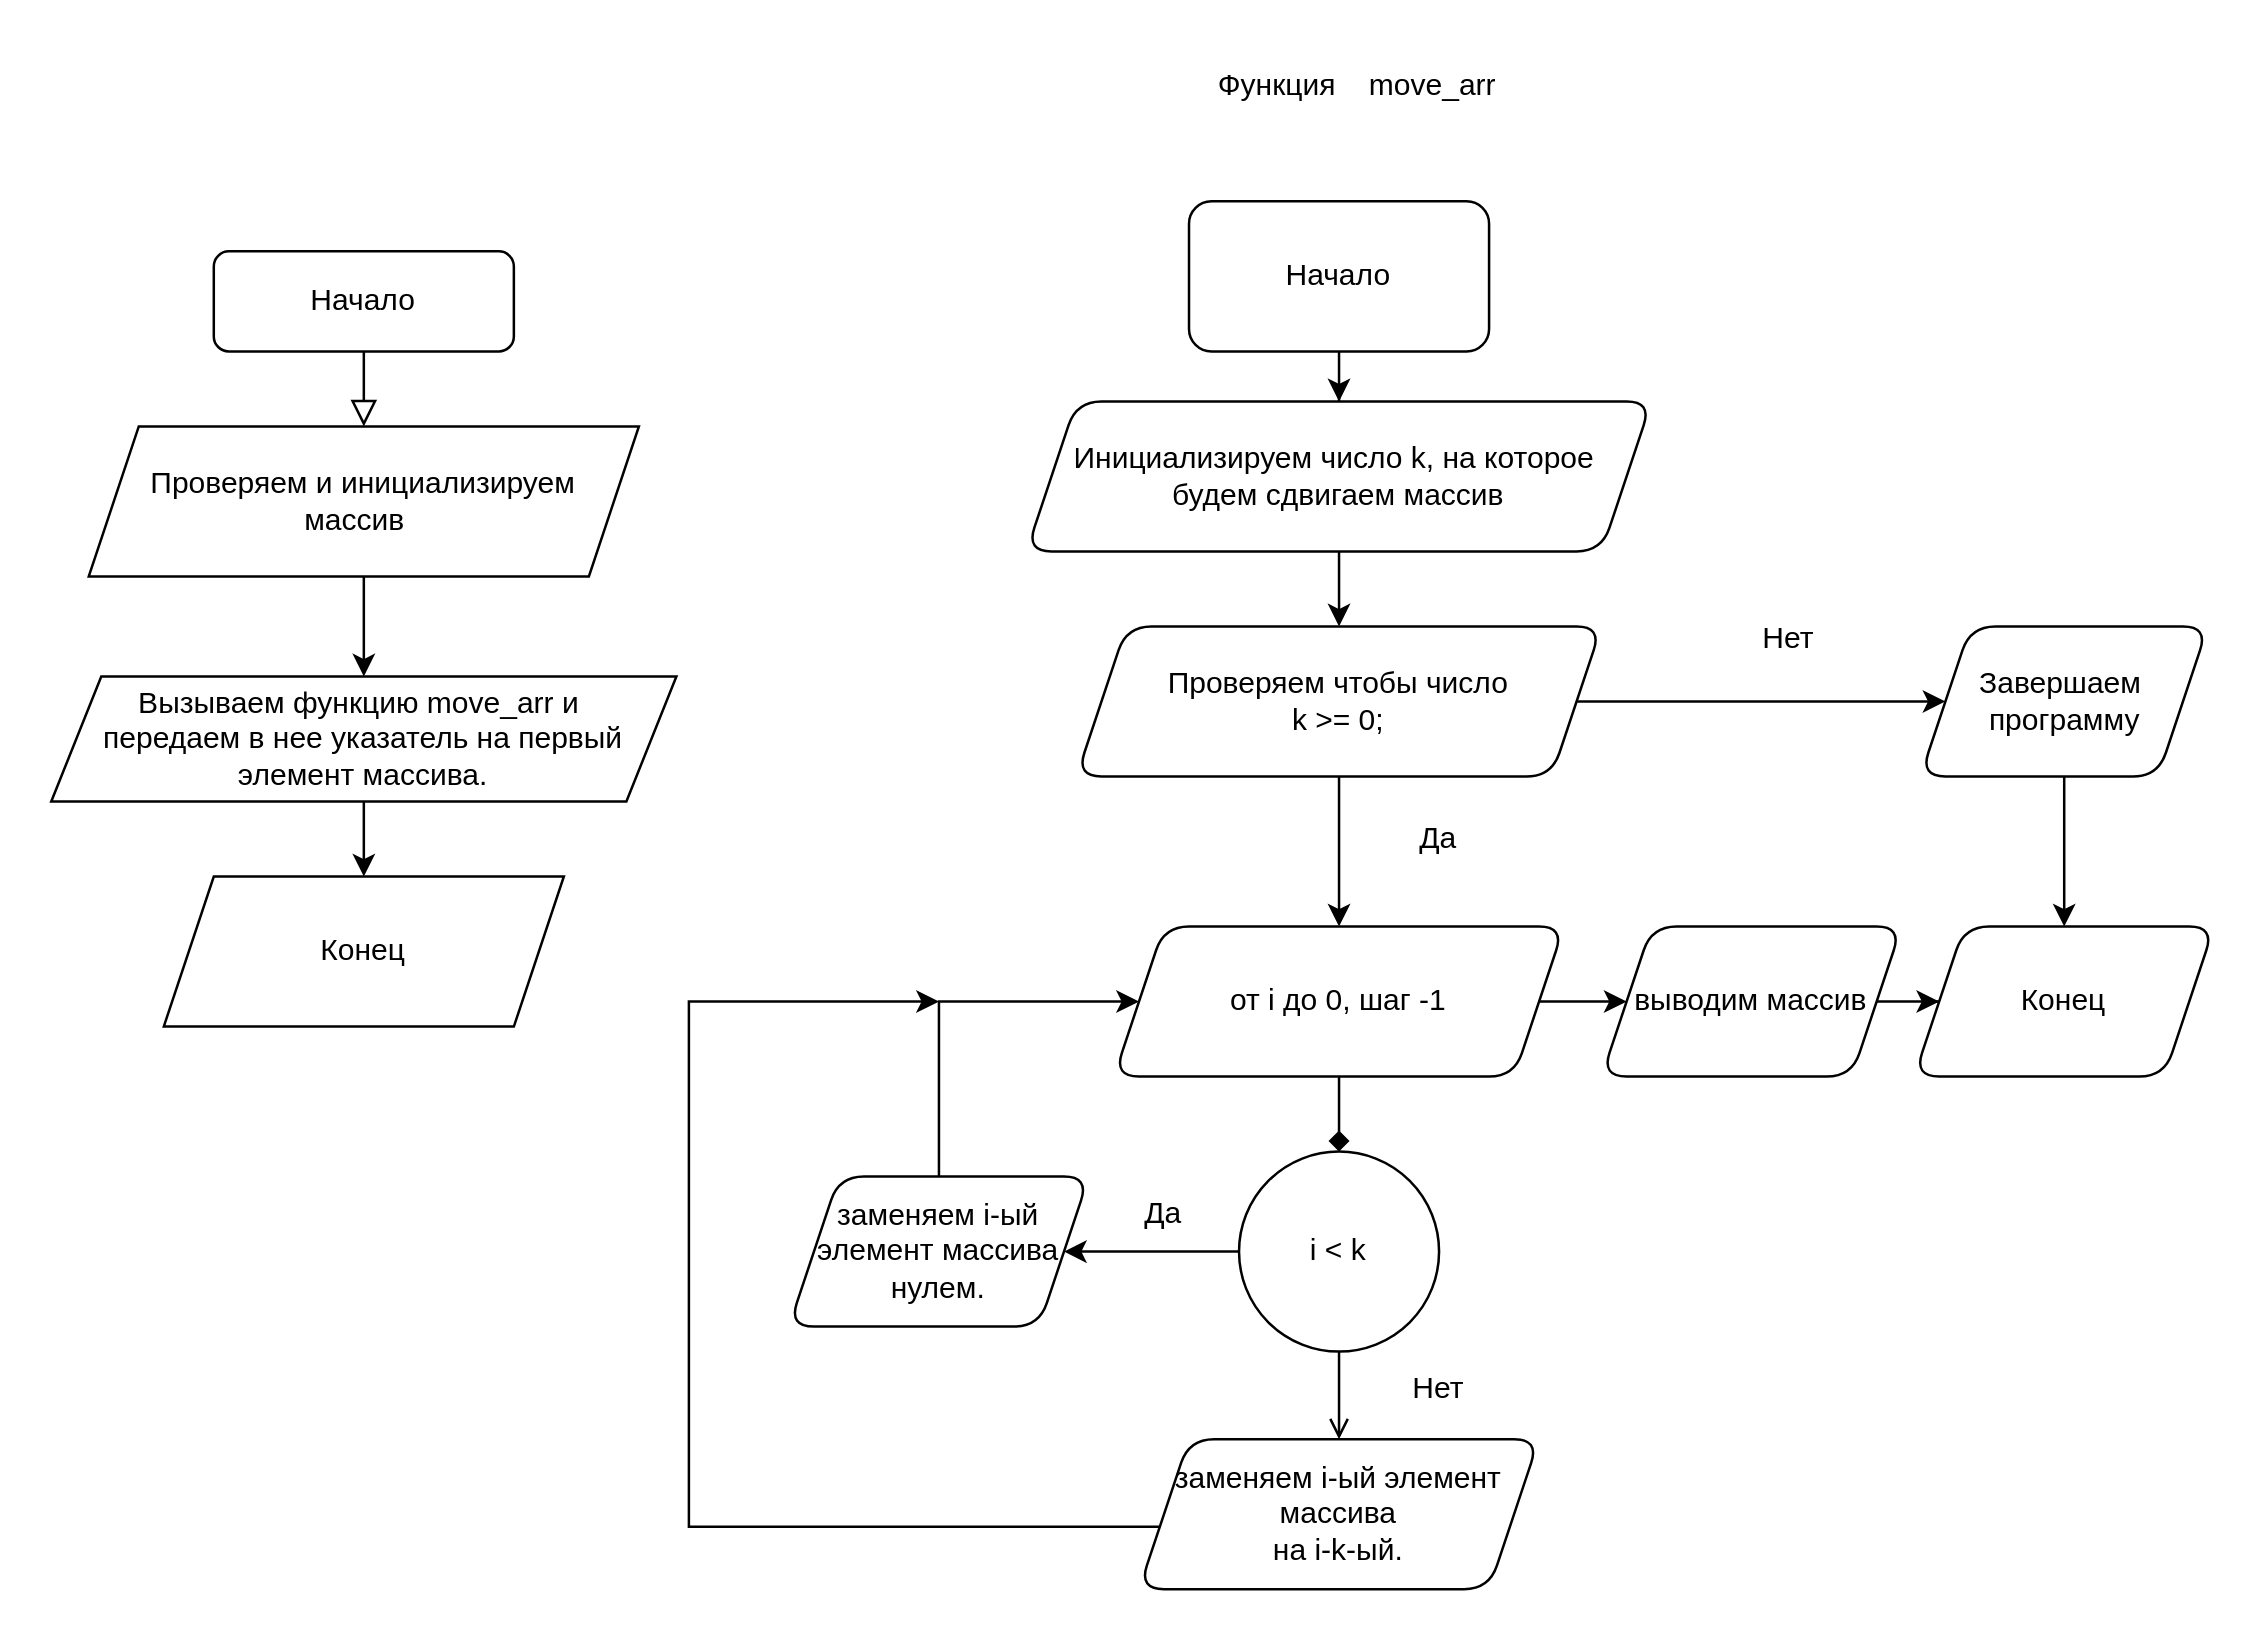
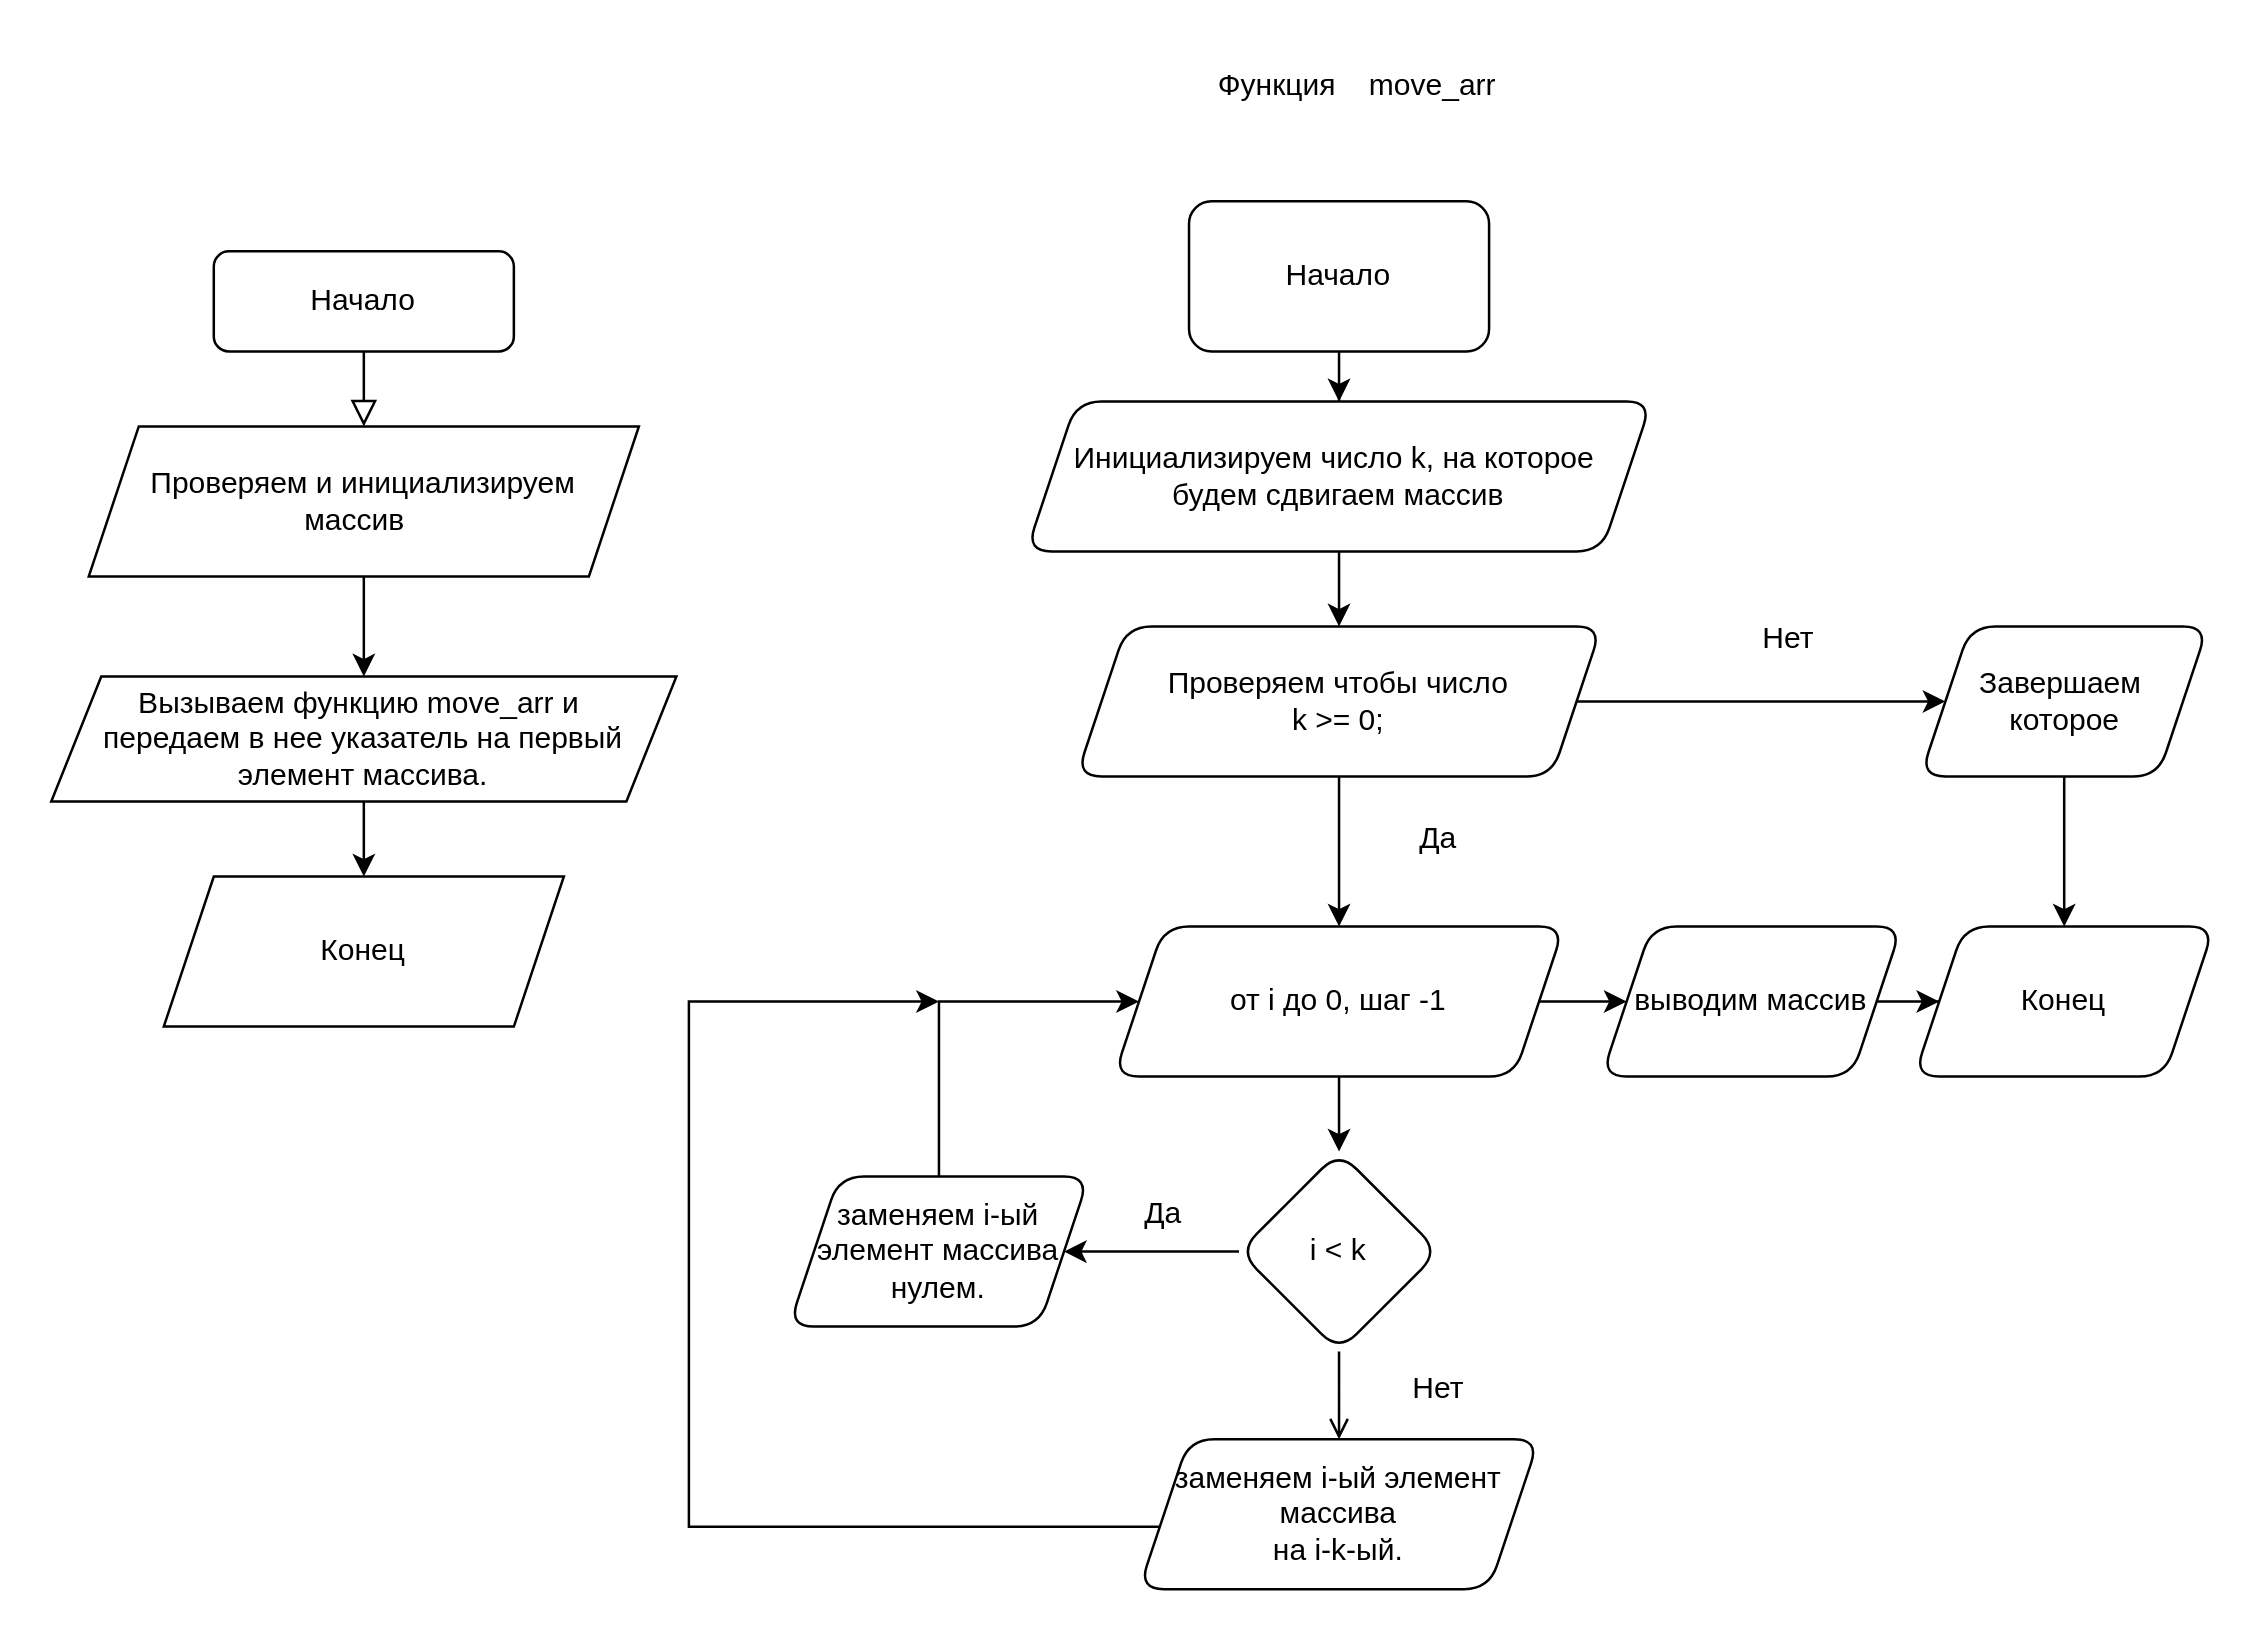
- <mxCell id="18" value="Завершаем&amp;nbsp;&lt;br&gt;программу" style="shape=parallelogram;perimeter=parallelogramPerimeter;whiteSpace=wrap;html=1;fixedSize=1;rounded=1;" parent="1" vertex="1"><mxGeometry x="767.5" y="250" width="115" height="60" as="geometry" /></mxCell>
+ <mxCell id="18" value="Завершаем&amp;nbsp;&lt;br&gt;которое" style="shape=parallelogram;perimeter=parallelogramPerimeter;whiteSpace=wrap;html=1;fixedSize=1;rounded=1;" parent="1" vertex="1"><mxGeometry x="767.5" y="250" width="115" height="60" as="geometry" /></mxCell>
- <mxCell id="19" value="" style="edgeStyle=orthogonalEdgeStyle;rounded=0;orthogonalLoop=1;jettySize=auto;html=1;endArrow=diamond;" parent="1" source="21" target="25" edge="1"><mxGeometry relative="1" as="geometry" /></mxCell>
+ <mxCell id="19" value="" style="edgeStyle=orthogonalEdgeStyle;rounded=0;orthogonalLoop=1;jettySize=auto;html=1;" parent="1" source="21" target="25" edge="1"><mxGeometry relative="1" as="geometry" /></mxCell>
- <mxCell id="25" value="i &amp;lt; k" style="ellipse;whiteSpace=wrap;html=1;" parent="1" vertex="1"><mxGeometry x="495" y="460" width="80" height="80" as="geometry" /></mxCell>
+ <mxCell id="25" value="i &amp;lt; k" style="rhombus;whiteSpace=wrap;html=1;rounded=1;" parent="1" vertex="1"><mxGeometry x="495" y="460" width="80" height="80" as="geometry" /></mxCell>
